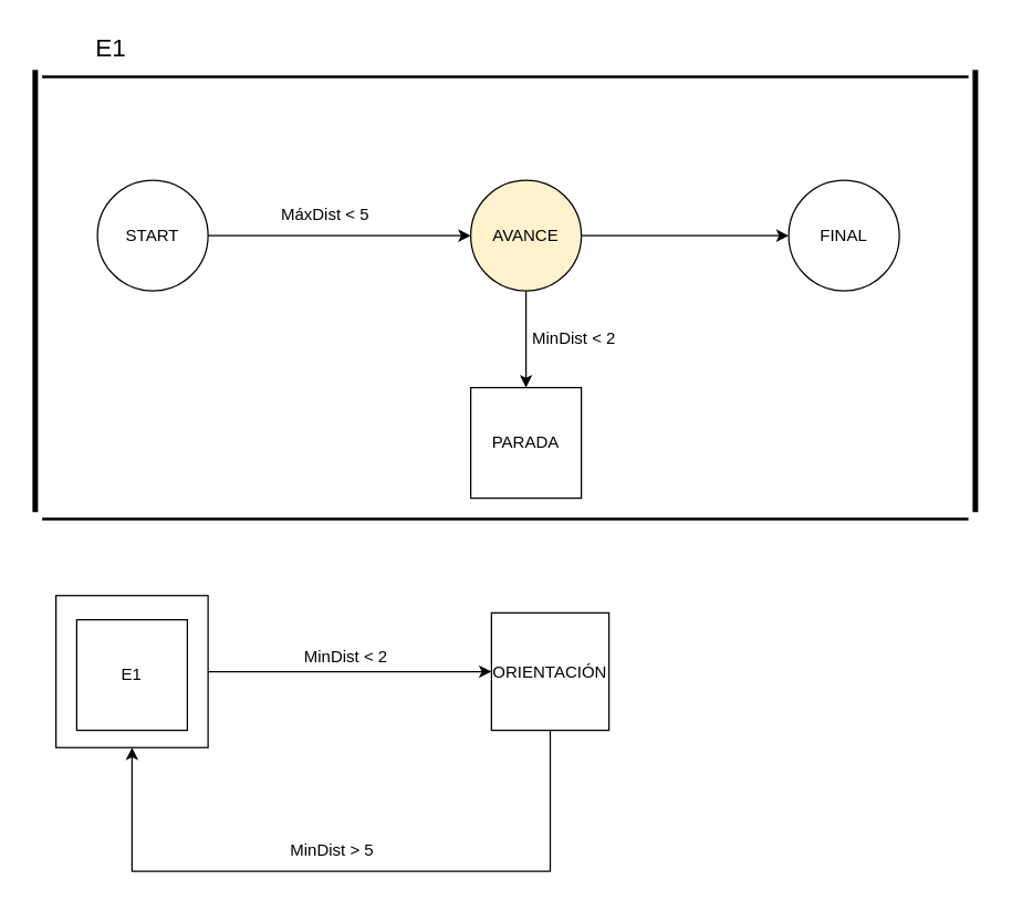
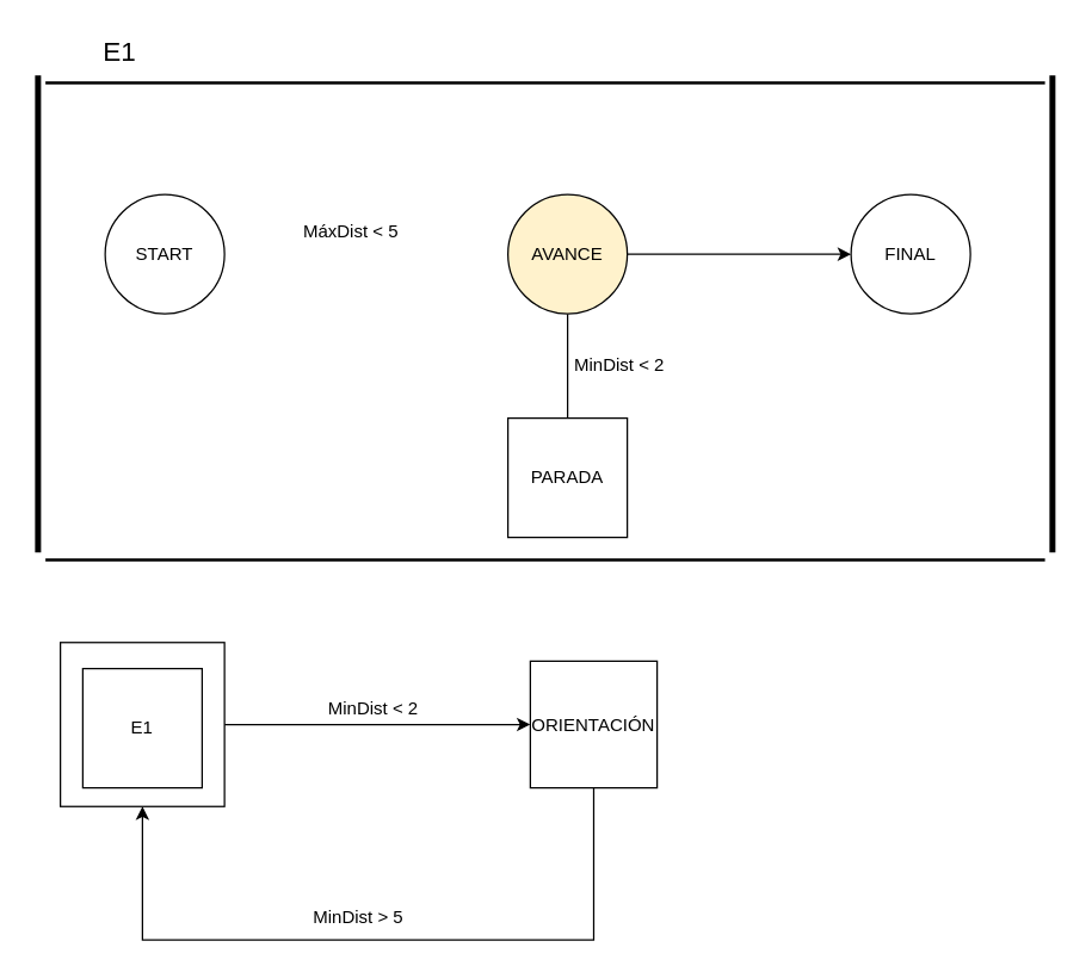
- <mxCell id="2" style="edgeStyle=orthogonalEdgeStyle;rounded=0;orthogonalLoop=1;jettySize=auto;html=1;entryX=0;entryY=0.5;entryDx=0;entryDy=0;" edge="1" parent="1" source="3" target="6"><mxGeometry relative="1" as="geometry" /></mxCell>
- <mxCell id="5" style="edgeStyle=orthogonalEdgeStyle;rounded=0;orthogonalLoop=1;jettySize=auto;html=1;entryX=0.5;entryY=0;entryDx=0;entryDy=0;" edge="1" parent="1" source="6" target="7"><mxGeometry relative="1" as="geometry" /></mxCell>
+ <mxCell id="5" style="edgeStyle=orthogonalEdgeStyle;rounded=0;orthogonalLoop=1;jettySize=auto;html=1;entryX=0.5;entryY=0;entryDx=0;entryDy=0;endArrow=none;" edge="1" parent="1" source="6" target="7"><mxGeometry relative="1" as="geometry" /></mxCell>
